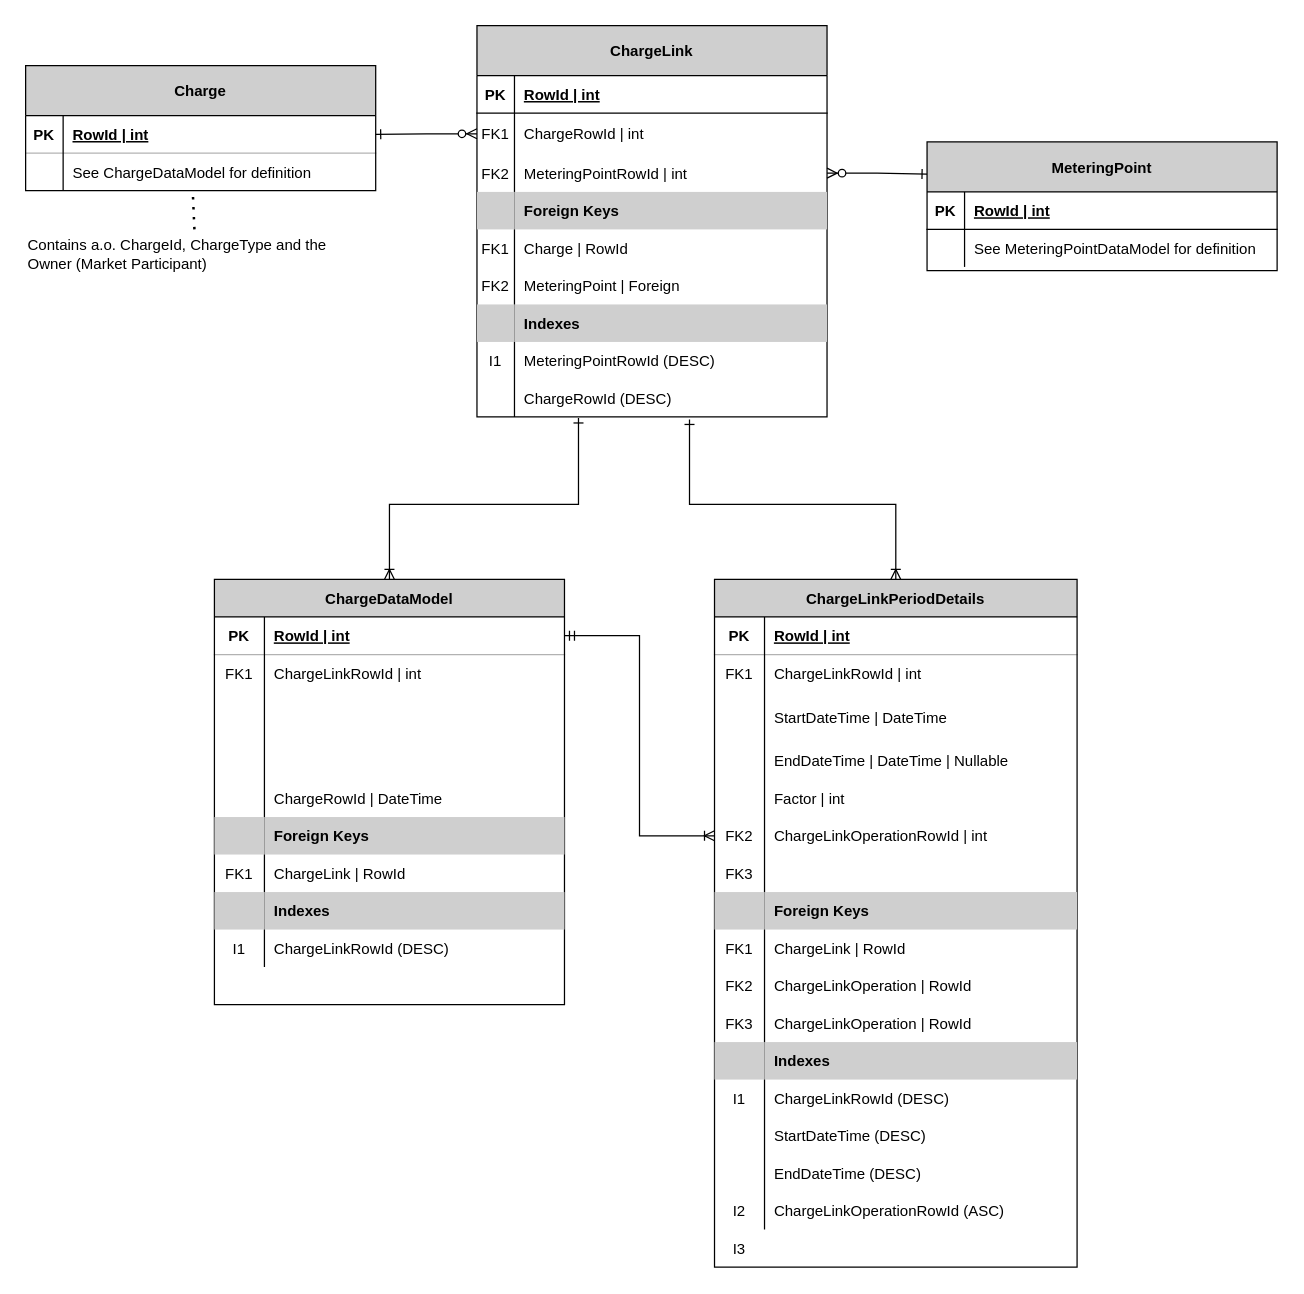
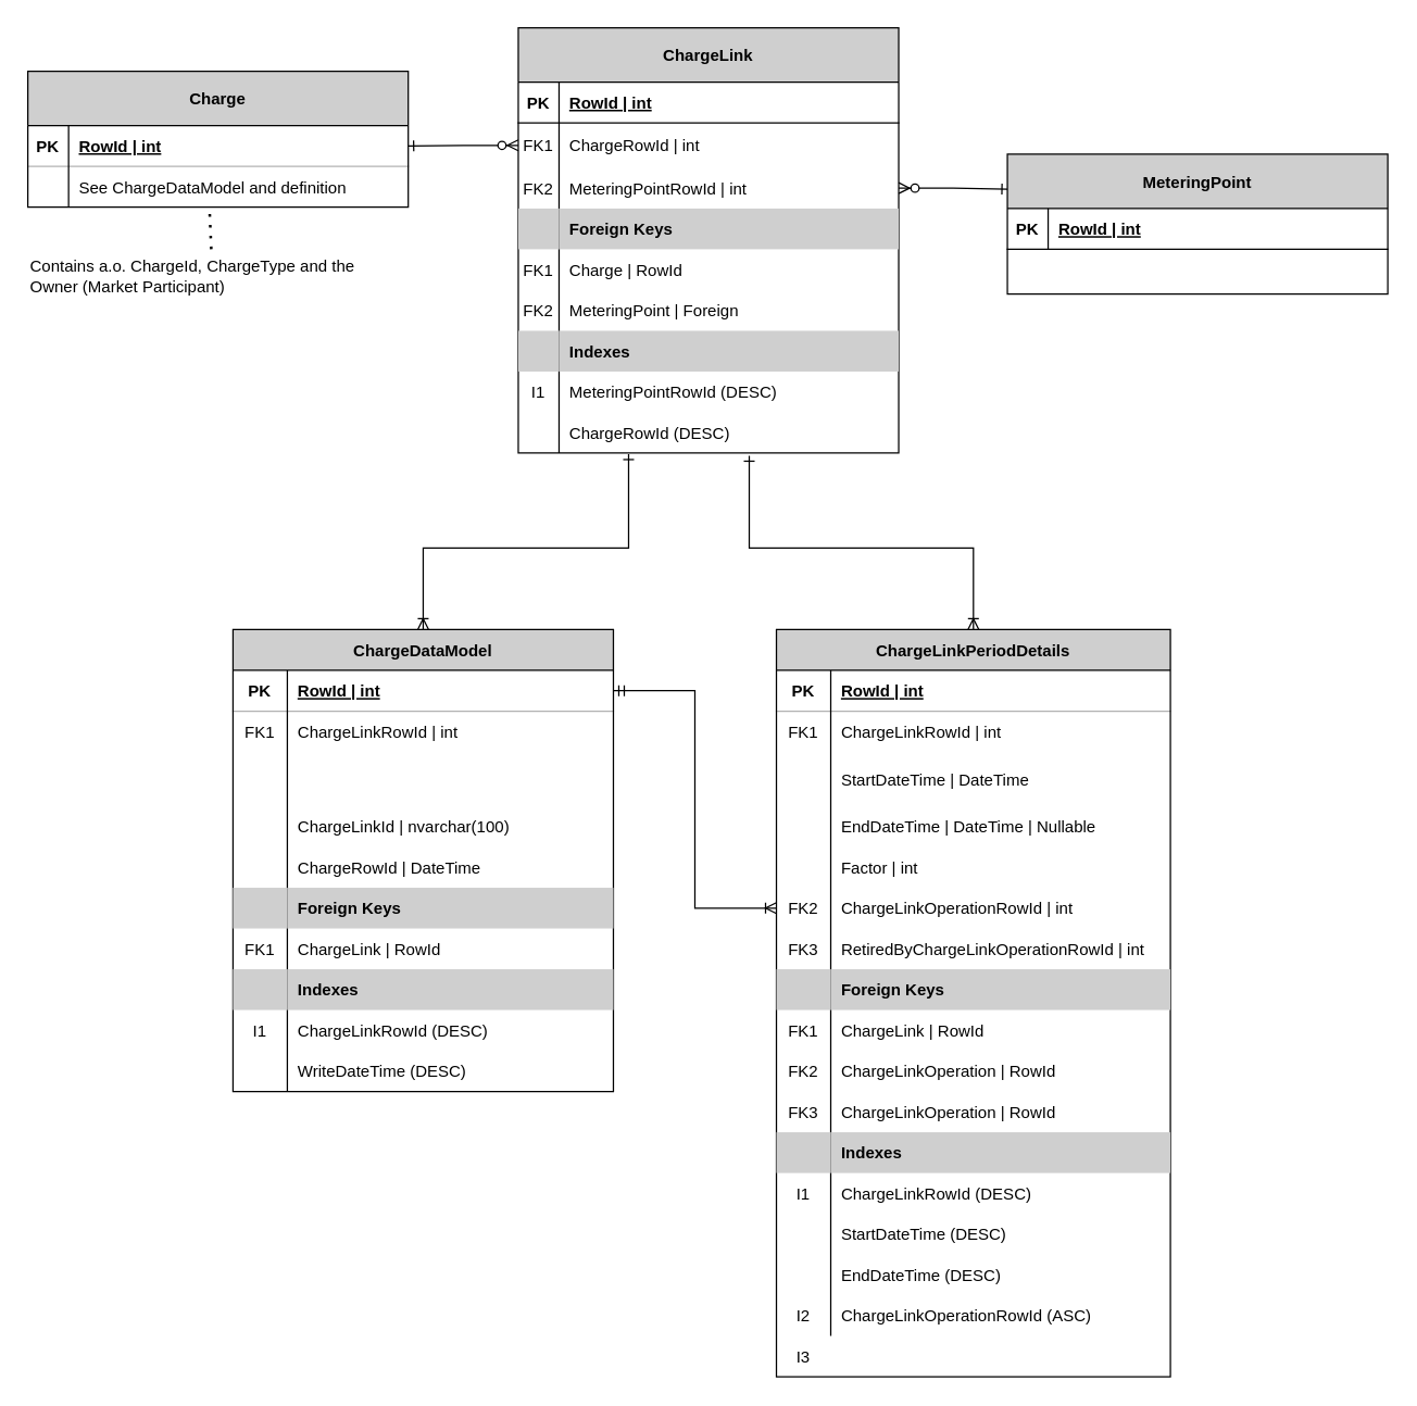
- <mxCell id="68" value="See ChargeDataModel for definition" style="shape=partialRectangle;connectable=0;fillColor=none;top=0;left=0;bottom=0;right=0;align=left;spacingLeft=6;overflow=hidden;" parent="66" vertex="1"><mxGeometry x="30" width="250" height="30" as="geometry" /></mxCell>
+ <mxCell id="68" value="See ChargeDataModel and definition" style="shape=partialRectangle;connectable=0;fillColor=none;top=0;left=0;bottom=0;right=0;align=left;spacingLeft=6;overflow=hidden;" parent="66" vertex="1"><mxGeometry x="30" width="250" height="30" as="geometry" /></mxCell>
- <mxCell id="75" value="See MeteringPointDataModel for definition" style="shape=partialRectangle;connectable=0;fillColor=none;top=0;left=0;bottom=0;right=0;align=left;spacingLeft=6;overflow=hidden;" parent="73" vertex="1"><mxGeometry x="30" width="250" height="30" as="geometry" /></mxCell>
+ <mxCell id="43" value="ChargeLinkId | nvarchar(100)" style="shape=partialRectangle;connectable=0;fillColor=none;top=0;left=0;bottom=0;right=0;align=left;spacingLeft=6;overflow=hidden;opacity=30;" parent="41" vertex="1"><mxGeometry x="40" width="240" height="30" as="geometry" /></mxCell>
+ <mxCell id="98" value="RetiredByChargeLinkOperationRowId | int" style="shape=partialRectangle;connectable=0;top=0;left=0;bottom=0;right=0;align=left;spacingLeft=6;overflow=hidden;fontStyle=0;strokeColor=#d6b656;fillColor=none;" parent="96" vertex="1"><mxGeometry x="40" width="250" height="30" as="geometry" /></mxCell>
+ <mxCell id="61" value="WriteDateTime (DESC)" style="shape=partialRectangle;connectable=0;fillColor=none;top=0;left=0;bottom=0;right=0;align=left;spacingLeft=6;overflow=hidden;opacity=30;" parent="59" vertex="1"><mxGeometry x="40" width="240" height="30" as="geometry" /></mxCell>
